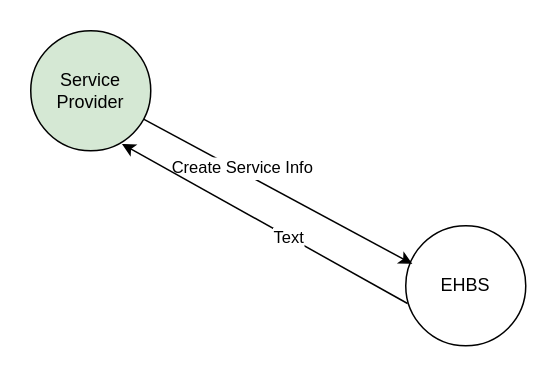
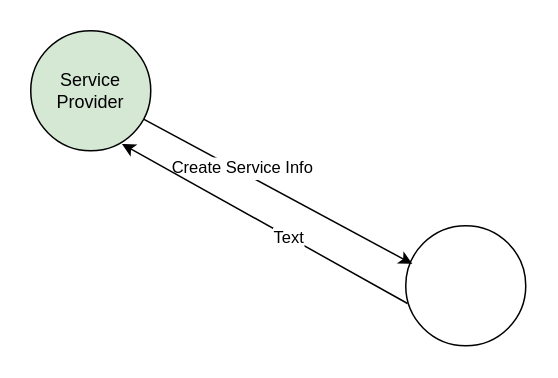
- <mxCell id="3" value="EHBS" style="text;html=1;strokeColor=none;fillColor=none;align=center;verticalAlign=middle;whiteSpace=wrap;rounded=0;" vertex="1" parent="1"><mxGeometry x="290" y="180" width="40" height="20" as="geometry" /></mxCell>
